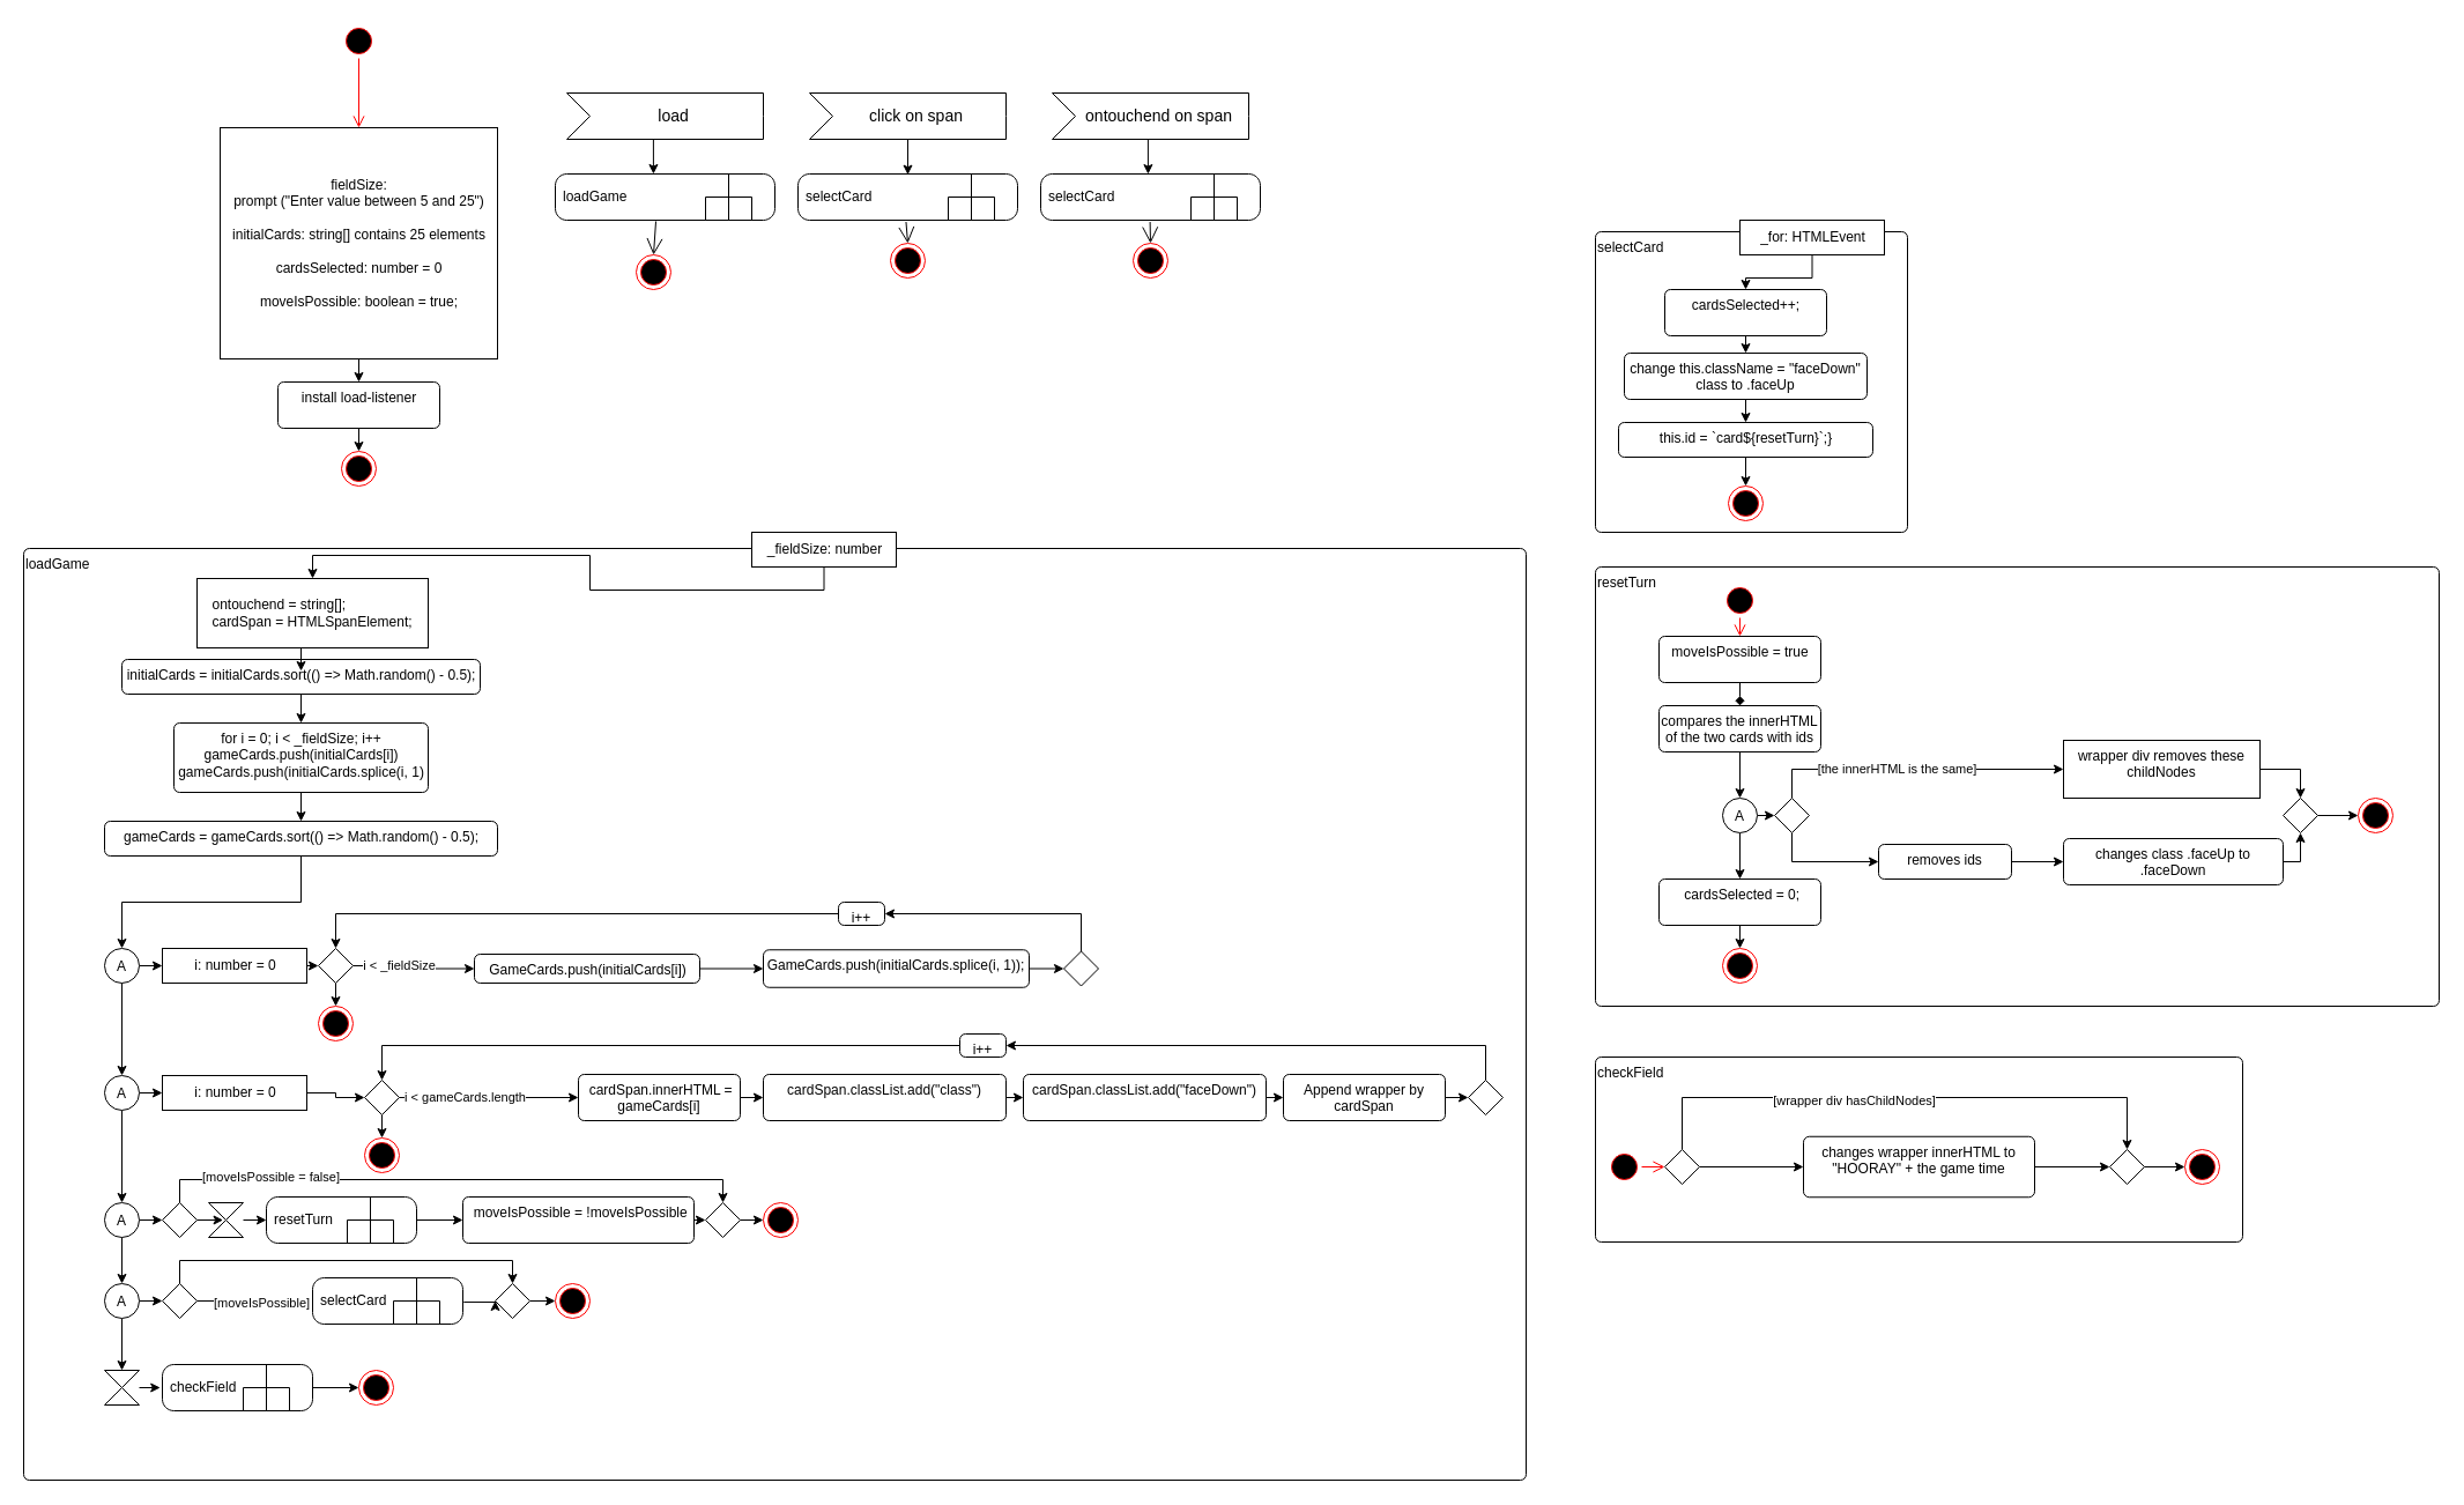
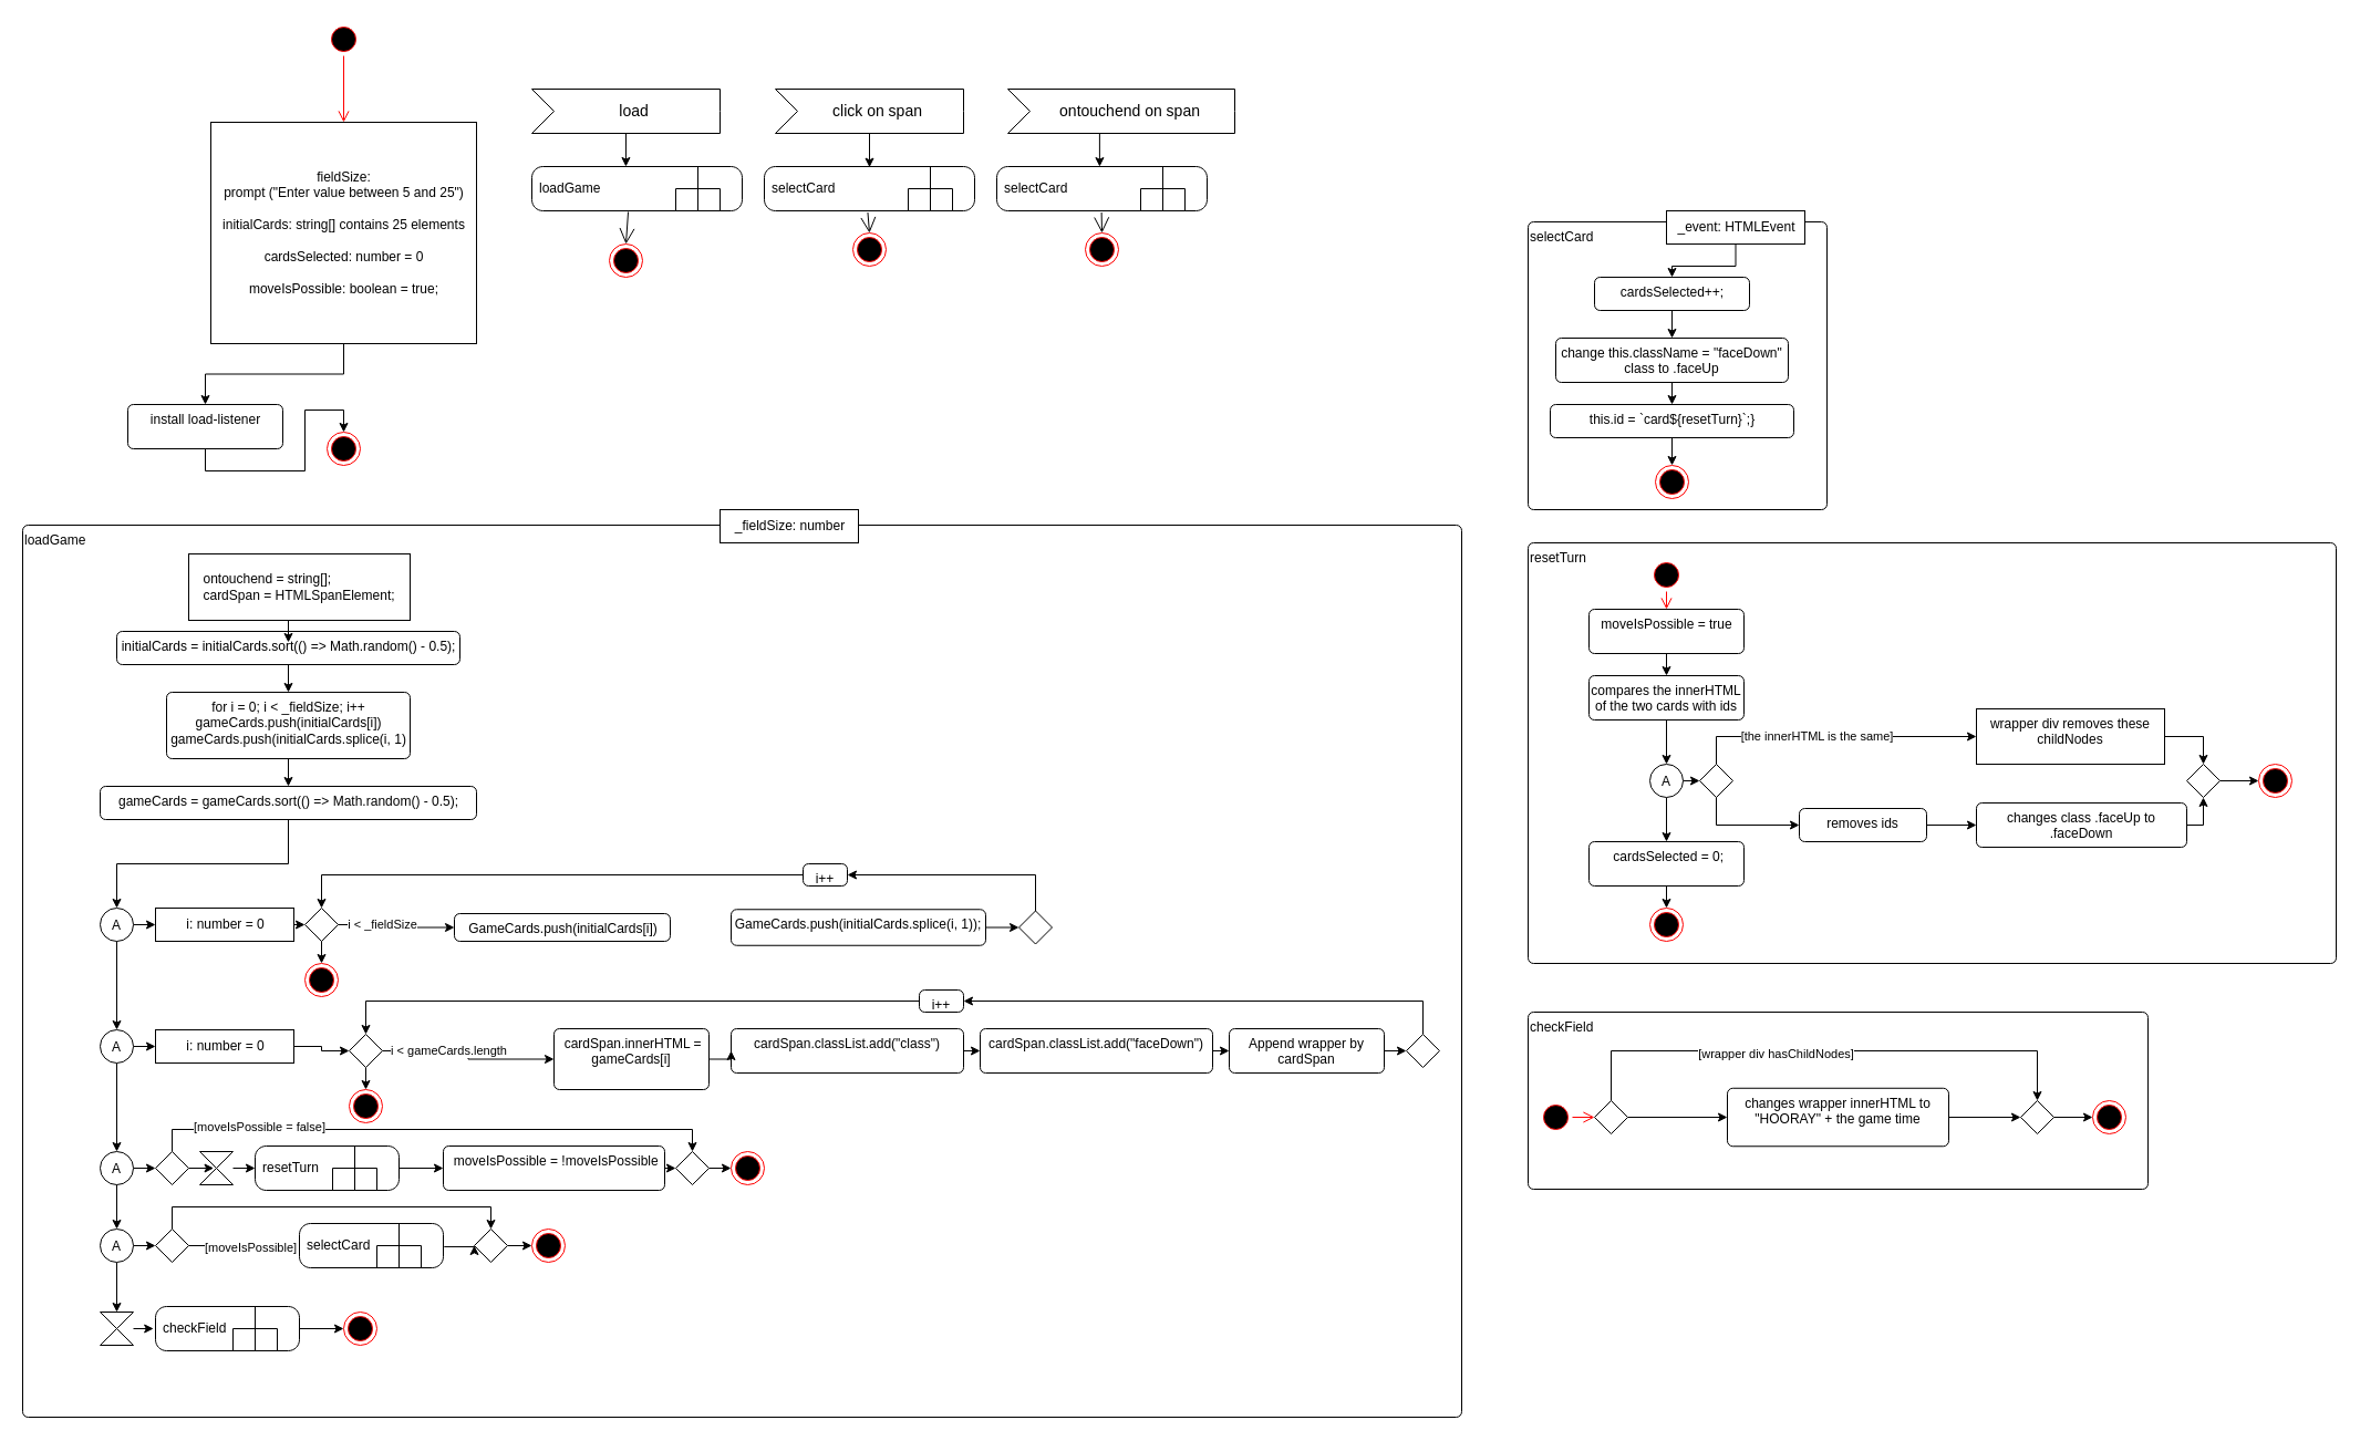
- <mxCell id="7" value="load" style="html=1;shape=mxgraph.infographic.ribbonSimple;notch1=20;notch2=0;align=center;verticalAlign=middle;fontSize=14;fontStyle=0;fillColor=#FFFFFF;flipH=0;spacingRight=0;spacingLeft=14;" vertex="1" parent="1"><mxGeometry x="490" y="80" width="170" height="40" as="geometry" /></mxCell>
+ <mxCell id="7" value="load" style="html=1;shape=mxgraph.infographic.ribbonSimple;notch1=20;notch2=0;align=center;verticalAlign=middle;fontSize=14;fontStyle=0;fillColor=#FFFFFF;flipH=0;spacingRight=0;spacingLeft=14;" vertex="1" parent="1"><mxGeometry x="480" y="80" width="170" height="40" as="geometry" /></mxCell>
- <mxCell id="14" value="ontouchend on span" style="html=1;shape=mxgraph.infographic.ribbonSimple;notch1=20;notch2=0;align=center;verticalAlign=middle;fontSize=14;fontStyle=0;fillColor=#FFFFFF;flipH=0;spacingRight=0;spacingLeft=14;" vertex="1" parent="1"><mxGeometry x="910" y="80" width="170" height="40" as="geometry" /></mxCell>
+ <mxCell id="14" value="ontouchend on span" style="html=1;shape=mxgraph.infographic.ribbonSimple;notch1=20;notch2=0;align=center;verticalAlign=middle;fontSize=14;fontStyle=0;fillColor=#FFFFFF;flipH=0;spacingRight=0;spacingLeft=14;" vertex="1" parent="1"><mxGeometry x="910" y="80" width="205" height="40" as="geometry" /></mxCell>
- <mxCell id="63" value="_for: HTMLEvent" style="html=1;" vertex="1" parent="61"><mxGeometry x="125" width="125" height="30" as="geometry" /></mxCell>
+ <mxCell id="63" value="_event: HTMLEvent" style="html=1;" vertex="1" parent="61"><mxGeometry x="125" width="125" height="30" as="geometry" /></mxCell>
- <mxCell id="68" value="cardsSelected++;" style="html=1;align=center;verticalAlign=top;rounded=1;absoluteArcSize=1;arcSize=10;dashed=0;" vertex="1" parent="61"><mxGeometry x="60" y="60" width="140" height="40" as="geometry" /></mxCell>
+ <mxCell id="68" value="cardsSelected++;" style="html=1;align=center;verticalAlign=top;rounded=1;absoluteArcSize=1;arcSize=10;dashed=0;" vertex="1" parent="61"><mxGeometry x="60" y="60" width="140" height="30" as="geometry" /></mxCell>
- <mxCell id="10" value="install load-listener" style="html=1;align=center;verticalAlign=top;rounded=1;absoluteArcSize=1;arcSize=10;dashed=0;" vertex="1" parent="1"><mxGeometry x="240" y="330" width="140" height="40" as="geometry" /></mxCell>
+ <mxCell id="10" value="install load-listener" style="html=1;align=center;verticalAlign=top;rounded=1;absoluteArcSize=1;arcSize=10;dashed=0;" vertex="1" parent="1"><mxGeometry x="115" y="365" width="140" height="40" as="geometry" /></mxCell>
- <mxCell id="84" style="edgeStyle=orthogonalEdgeStyle;rounded=0;orthogonalLoop=1;jettySize=auto;html=1;exitX=0.5;exitY=1;exitDx=0;exitDy=0;" edge="1" parent="80" source="82" target="83"><mxGeometry relative="1" as="geometry" /></mxCell>
- <mxCell id="23" style="edgeStyle=orthogonalEdgeStyle;rounded=0;orthogonalLoop=1;jettySize=auto;html=1;exitX=0.5;exitY=1;exitDx=0;exitDy=0;entryX=0.5;entryY=0;entryDx=0;entryDy=0;endArrow=diamond;" edge="1" parent="17" source="24" target="22"><mxGeometry relative="1" as="geometry" /></mxCell>
+ <mxCell id="23" style="edgeStyle=orthogonalEdgeStyle;rounded=0;orthogonalLoop=1;jettySize=auto;html=1;exitX=0.5;exitY=1;exitDx=0;exitDy=0;entryX=0.5;entryY=0;entryDx=0;entryDy=0;" edge="1" parent="17" source="24" target="22"><mxGeometry relative="1" as="geometry" /></mxCell>
- <mxCell id="151" style="edgeStyle=orthogonalEdgeStyle;rounded=0;orthogonalLoop=1;jettySize=auto;html=1;exitX=1;exitY=0.5;exitDx=0;exitDy=0;entryX=0;entryY=0.5;entryDx=0;entryDy=0;" edge="1" parent="143" source="147" target="150"><mxGeometry relative="1" as="geometry" /></mxCell>
- <mxCell id="128" value="&amp;nbsp;cardSpan.innerHTML = gameCards[i]" style="html=1;align=center;verticalAlign=top;rounded=1;absoluteArcSize=1;arcSize=10;dashed=0;whiteSpace=wrap;" vertex="1" parent="123"><mxGeometry x="350" y="35" width="140" height="40" as="geometry" /></mxCell>
+ <mxCell id="128" value="&amp;nbsp;cardSpan.innerHTML = gameCards[i]" style="html=1;align=center;verticalAlign=top;rounded=1;absoluteArcSize=1;arcSize=10;dashed=0;whiteSpace=wrap;" vertex="1" parent="123"><mxGeometry x="350" y="35" width="140" height="55" as="geometry" /></mxCell>
